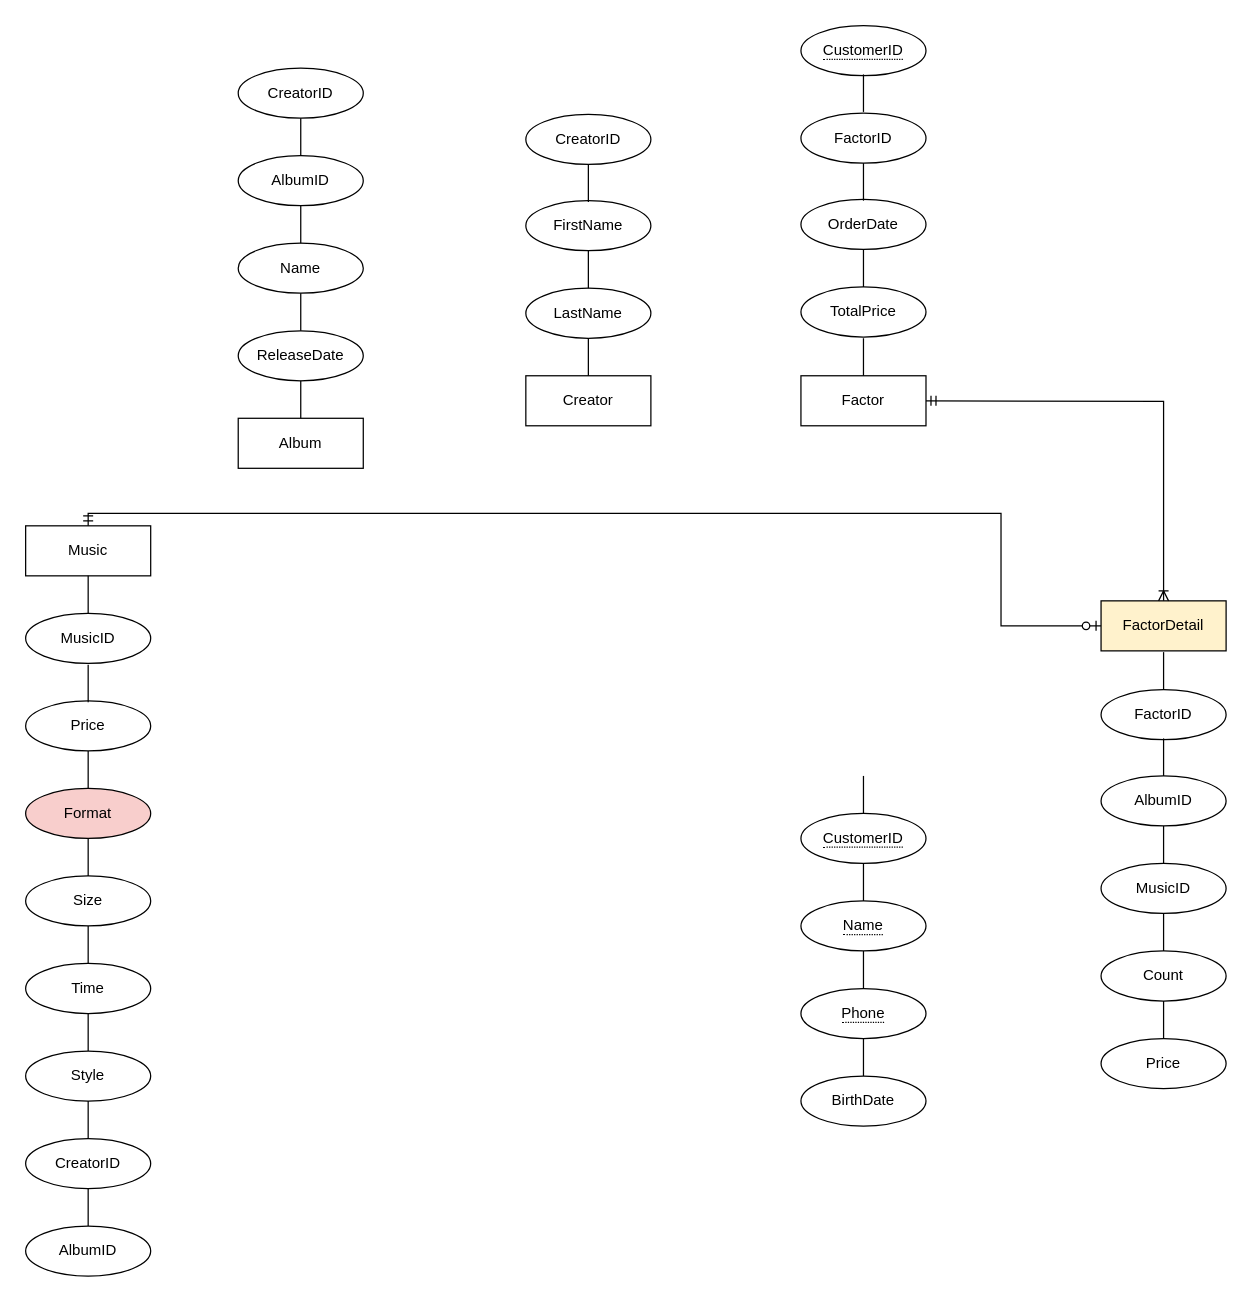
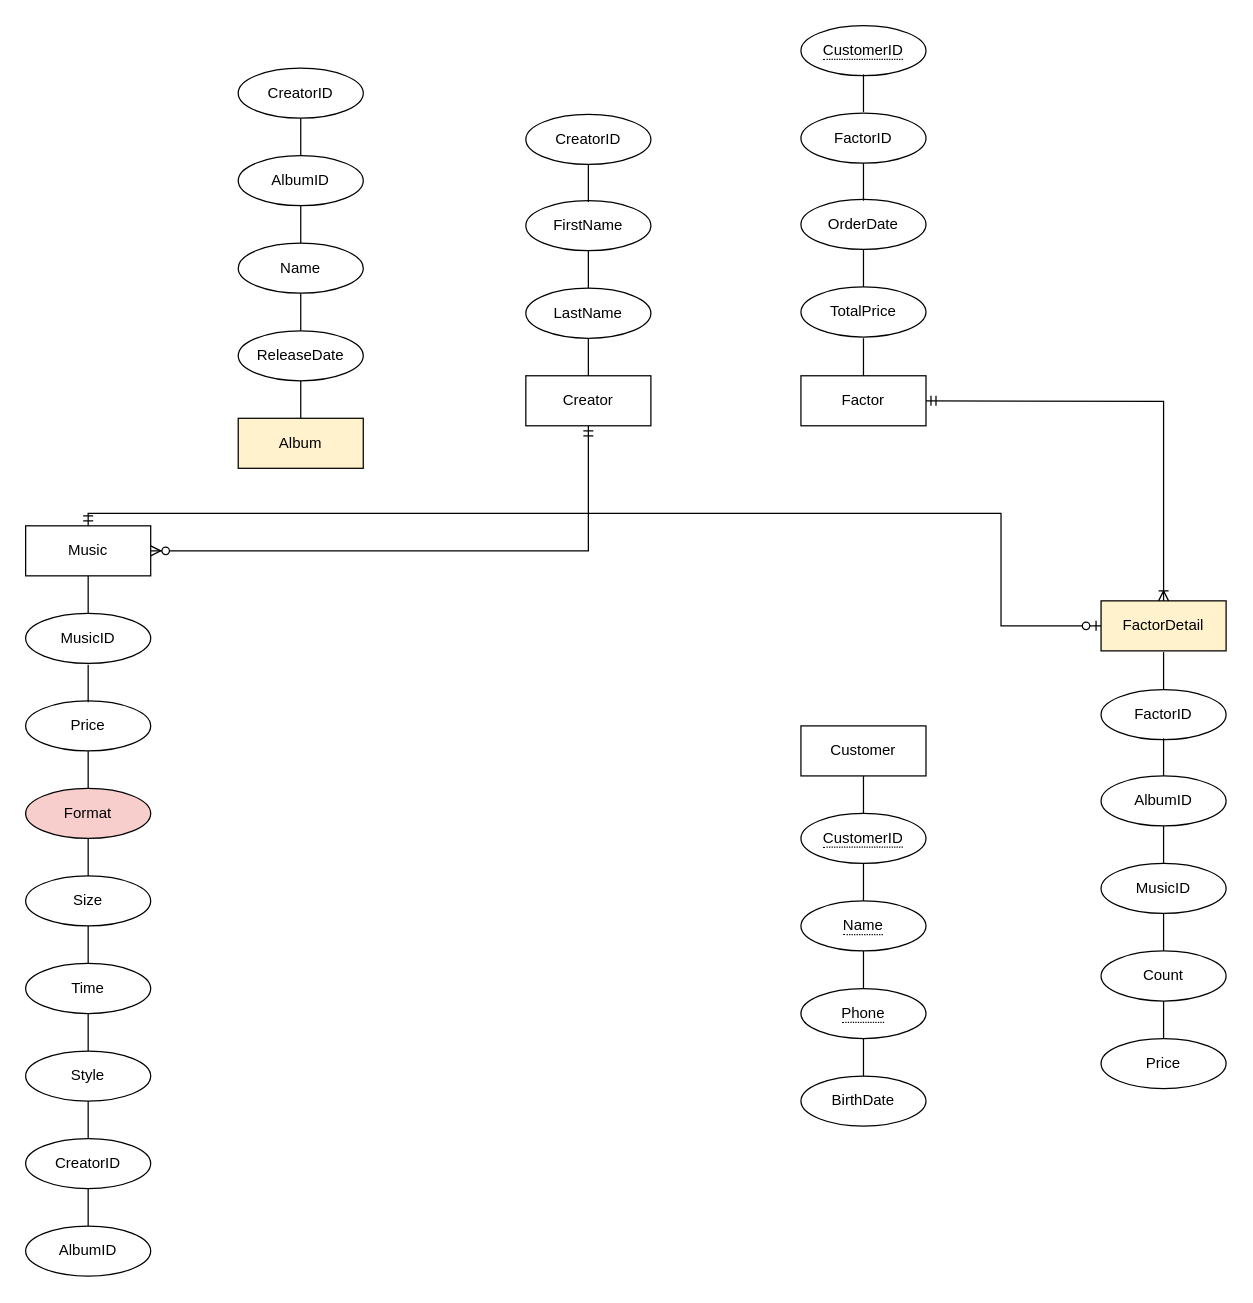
- <mxCell id="9" value="Album" style="whiteSpace=wrap;html=1;align=center;" vertex="1" parent="1"><mxGeometry x="190" y="334" width="100" height="40" as="geometry" /></mxCell>
+ <mxCell id="9" value="Album" style="whiteSpace=wrap;html=1;align=center;fillColor=#fff2cc;" vertex="1" parent="1"><mxGeometry x="190" y="334" width="100" height="40" as="geometry" /></mxCell>
+ <mxCell id="52" value="" style="edgeStyle=orthogonalEdgeStyle;fontSize=12;html=1;endArrow=ERzeroToMany;startArrow=ERmandOne;rounded=0;entryX=1;entryY=0.5;entryDx=0;entryDy=0;exitX=0.5;exitY=1;exitDx=0;exitDy=0;" edge="1" parent="1" source="13" target="2"><mxGeometry width="100" height="100" relative="1" as="geometry"><mxPoint x="470" y="350" as="sourcePoint" /><mxPoint x="555" y="410" as="targetPoint" /></mxGeometry></mxCell>
+ <mxCell id="53" value="Customer" style="whiteSpace=wrap;html=1;align=center;" vertex="1" parent="1"><mxGeometry x="640" y="580" width="100" height="40" as="geometry" /></mxCell>
